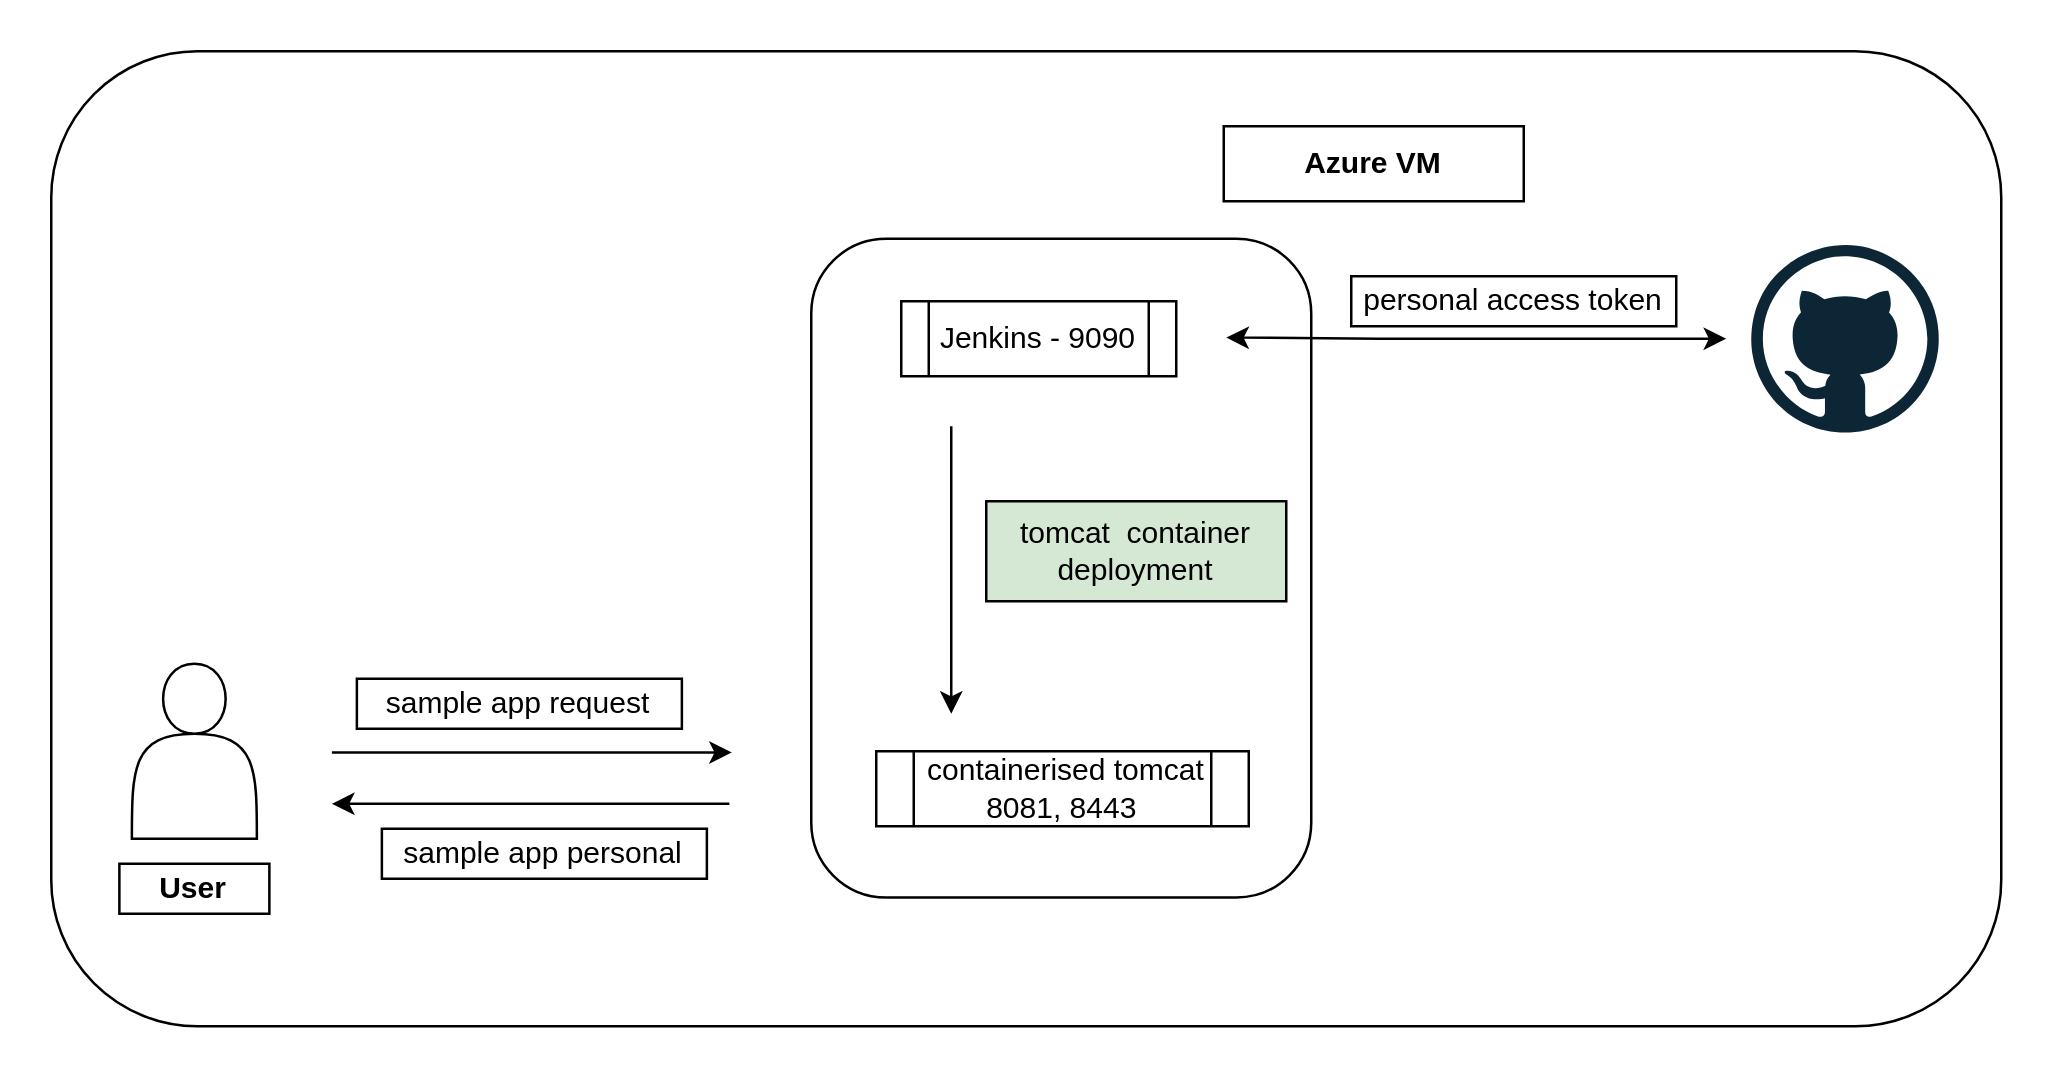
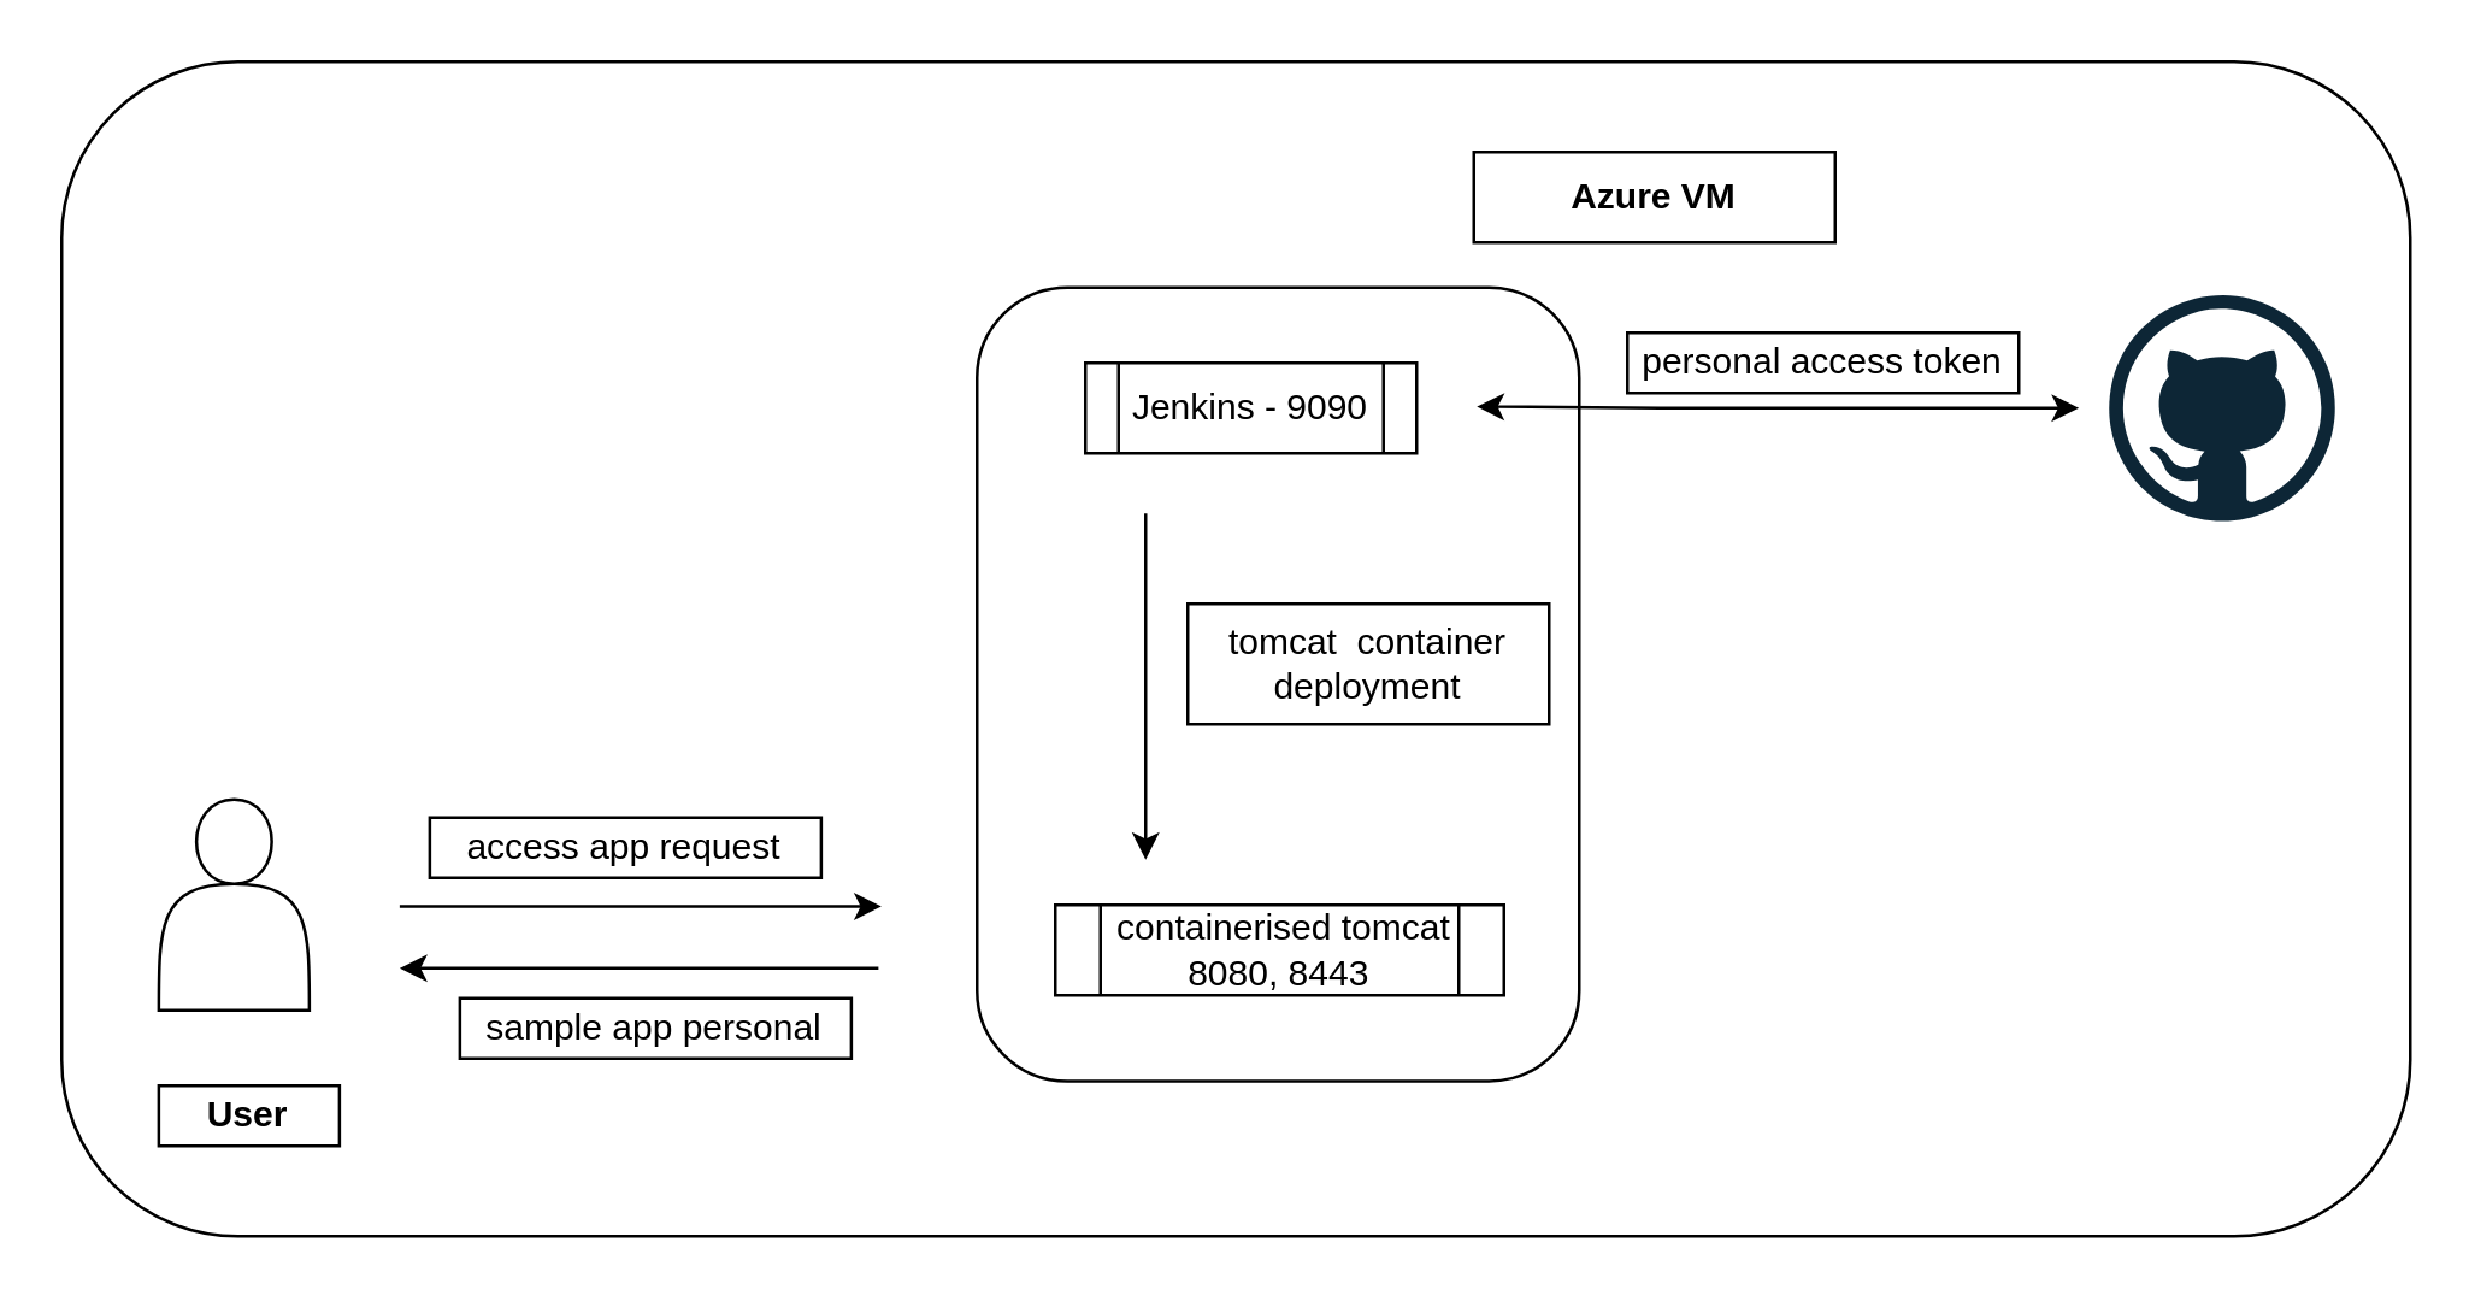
- <mxCell id="7" value="tomcat&amp;nbsp; container deployment" style="rounded=0;whiteSpace=wrap;html=1;fillColor=#d5e8d4;" vertex="1" parent="1"><mxGeometry x="394" y="200" width="120" height="40" as="geometry" /></mxCell>
+ <mxCell id="7" value="tomcat&amp;nbsp; container deployment" style="rounded=0;whiteSpace=wrap;html=1;" vertex="1" parent="1"><mxGeometry x="394" y="200" width="120" height="40" as="geometry" /></mxCell>
- <mxCell id="14" value="sample app request" style="rounded=0;whiteSpace=wrap;html=1;" vertex="1" parent="1"><mxGeometry x="142.25" y="271" width="130" height="20" as="geometry" /></mxCell>
+ <mxCell id="14" value="access app request" style="rounded=0;whiteSpace=wrap;html=1;" vertex="1" parent="1"><mxGeometry x="142.25" y="271" width="130" height="20" as="geometry" /></mxCell>
- <mxCell id="5" value="&amp;nbsp;containerised tomcat 8081, 8443" style="shape=process;whiteSpace=wrap;html=1;backgroundOutline=1;" vertex="1" parent="1"><mxGeometry x="350" y="300" width="149" height="30" as="geometry" /></mxCell>
+ <mxCell id="5" value="&amp;nbsp;containerised tomcat 8080, 8443" style="shape=process;whiteSpace=wrap;html=1;backgroundOutline=1;" vertex="1" parent="1"><mxGeometry x="350" y="300" width="149" height="30" as="geometry" /></mxCell>
- <mxCell id="17" value="&lt;b&gt;User&lt;/b&gt;" style="rounded=0;whiteSpace=wrap;html=1;" vertex="1" parent="1"><mxGeometry x="47.25" y="345" width="60" height="20" as="geometry" /></mxCell>
+ <mxCell id="17" value="&lt;b&gt;User&lt;/b&gt;" style="rounded=0;whiteSpace=wrap;html=1;" vertex="1" parent="1"><mxGeometry x="52.25" y="360" width="60" height="20" as="geometry" /></mxCell>
